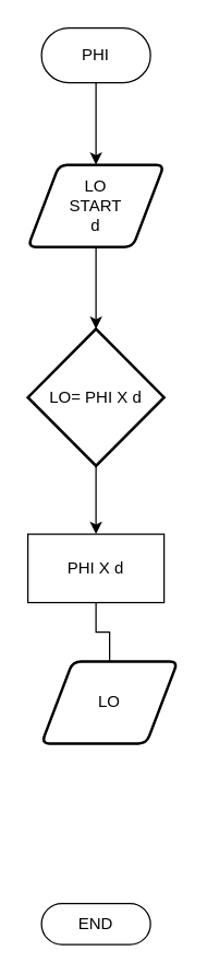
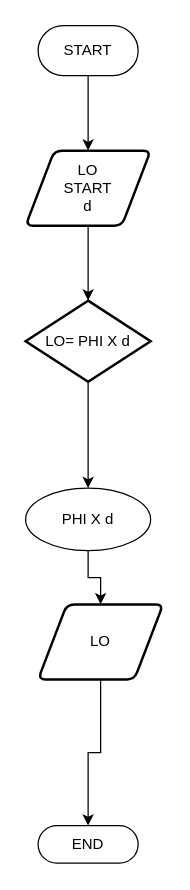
- <mxCell id="3" value="PHI" style="html=1;dashed=0;whiteSpace=wrap;shape=mxgraph.dfd.start" vertex="1" parent="1"><mxGeometry x="30" y="20" width="80" height="40" as="geometry" /></mxCell>
+ <mxCell id="3" value="START" style="html=1;dashed=0;whiteSpace=wrap;shape=mxgraph.dfd.start" vertex="1" parent="1"><mxGeometry x="30" y="20" width="80" height="40" as="geometry" /></mxCell>
- <mxCell id="7" value="LO= PHI X d" style="strokeWidth=2;html=1;shape=mxgraph.flowchart.decision;whiteSpace=wrap;" vertex="1" parent="1"><mxGeometry x="20" y="240" width="100" height="100" as="geometry" /></mxCell>
+ <mxCell id="7" value="LO= PHI X d" style="strokeWidth=2;html=1;shape=mxgraph.flowchart.decision;whiteSpace=wrap;" vertex="1" parent="1"><mxGeometry x="20" y="240" width="100" height="65" as="geometry" /></mxCell>
- <mxCell id="9" value="PHI X d" style="html=1;dashed=0;whiteSpace=wrap;" vertex="1" parent="1"><mxGeometry x="20" y="390" width="100" height="50" as="geometry" /></mxCell>
+ <mxCell id="9" value="PHI X d" style="ellipse;html=1;dashed=0;whiteSpace=wrap;" vertex="1" parent="1"><mxGeometry x="20" y="390" width="100" height="50" as="geometry" /></mxCell>
- <mxCell id="8" style="edgeStyle=orthogonalEdgeStyle;rounded=0;orthogonalLoop=1;jettySize=auto;html=1;entryX=0.5;entryY=0;entryDx=0;entryDy=0;endArrow=none;" edge="1" parent="1" source="9" target="10"><mxGeometry relative="1" as="geometry" /></mxCell>
+ <mxCell id="8" style="edgeStyle=orthogonalEdgeStyle;rounded=0;orthogonalLoop=1;jettySize=auto;html=1;entryX=0.5;entryY=0;entryDx=0;entryDy=0;" edge="1" parent="1" source="9" target="10"><mxGeometry relative="1" as="geometry" /></mxCell>
+ <mxCell id="12" style="edgeStyle=orthogonalEdgeStyle;rounded=0;orthogonalLoop=1;jettySize=auto;html=1;entryX=0.5;entryY=0.5;entryDx=0;entryDy=-15;entryPerimeter=0;" edge="1" parent="1" source="10" target="11"><mxGeometry relative="1" as="geometry" /></mxCell>
